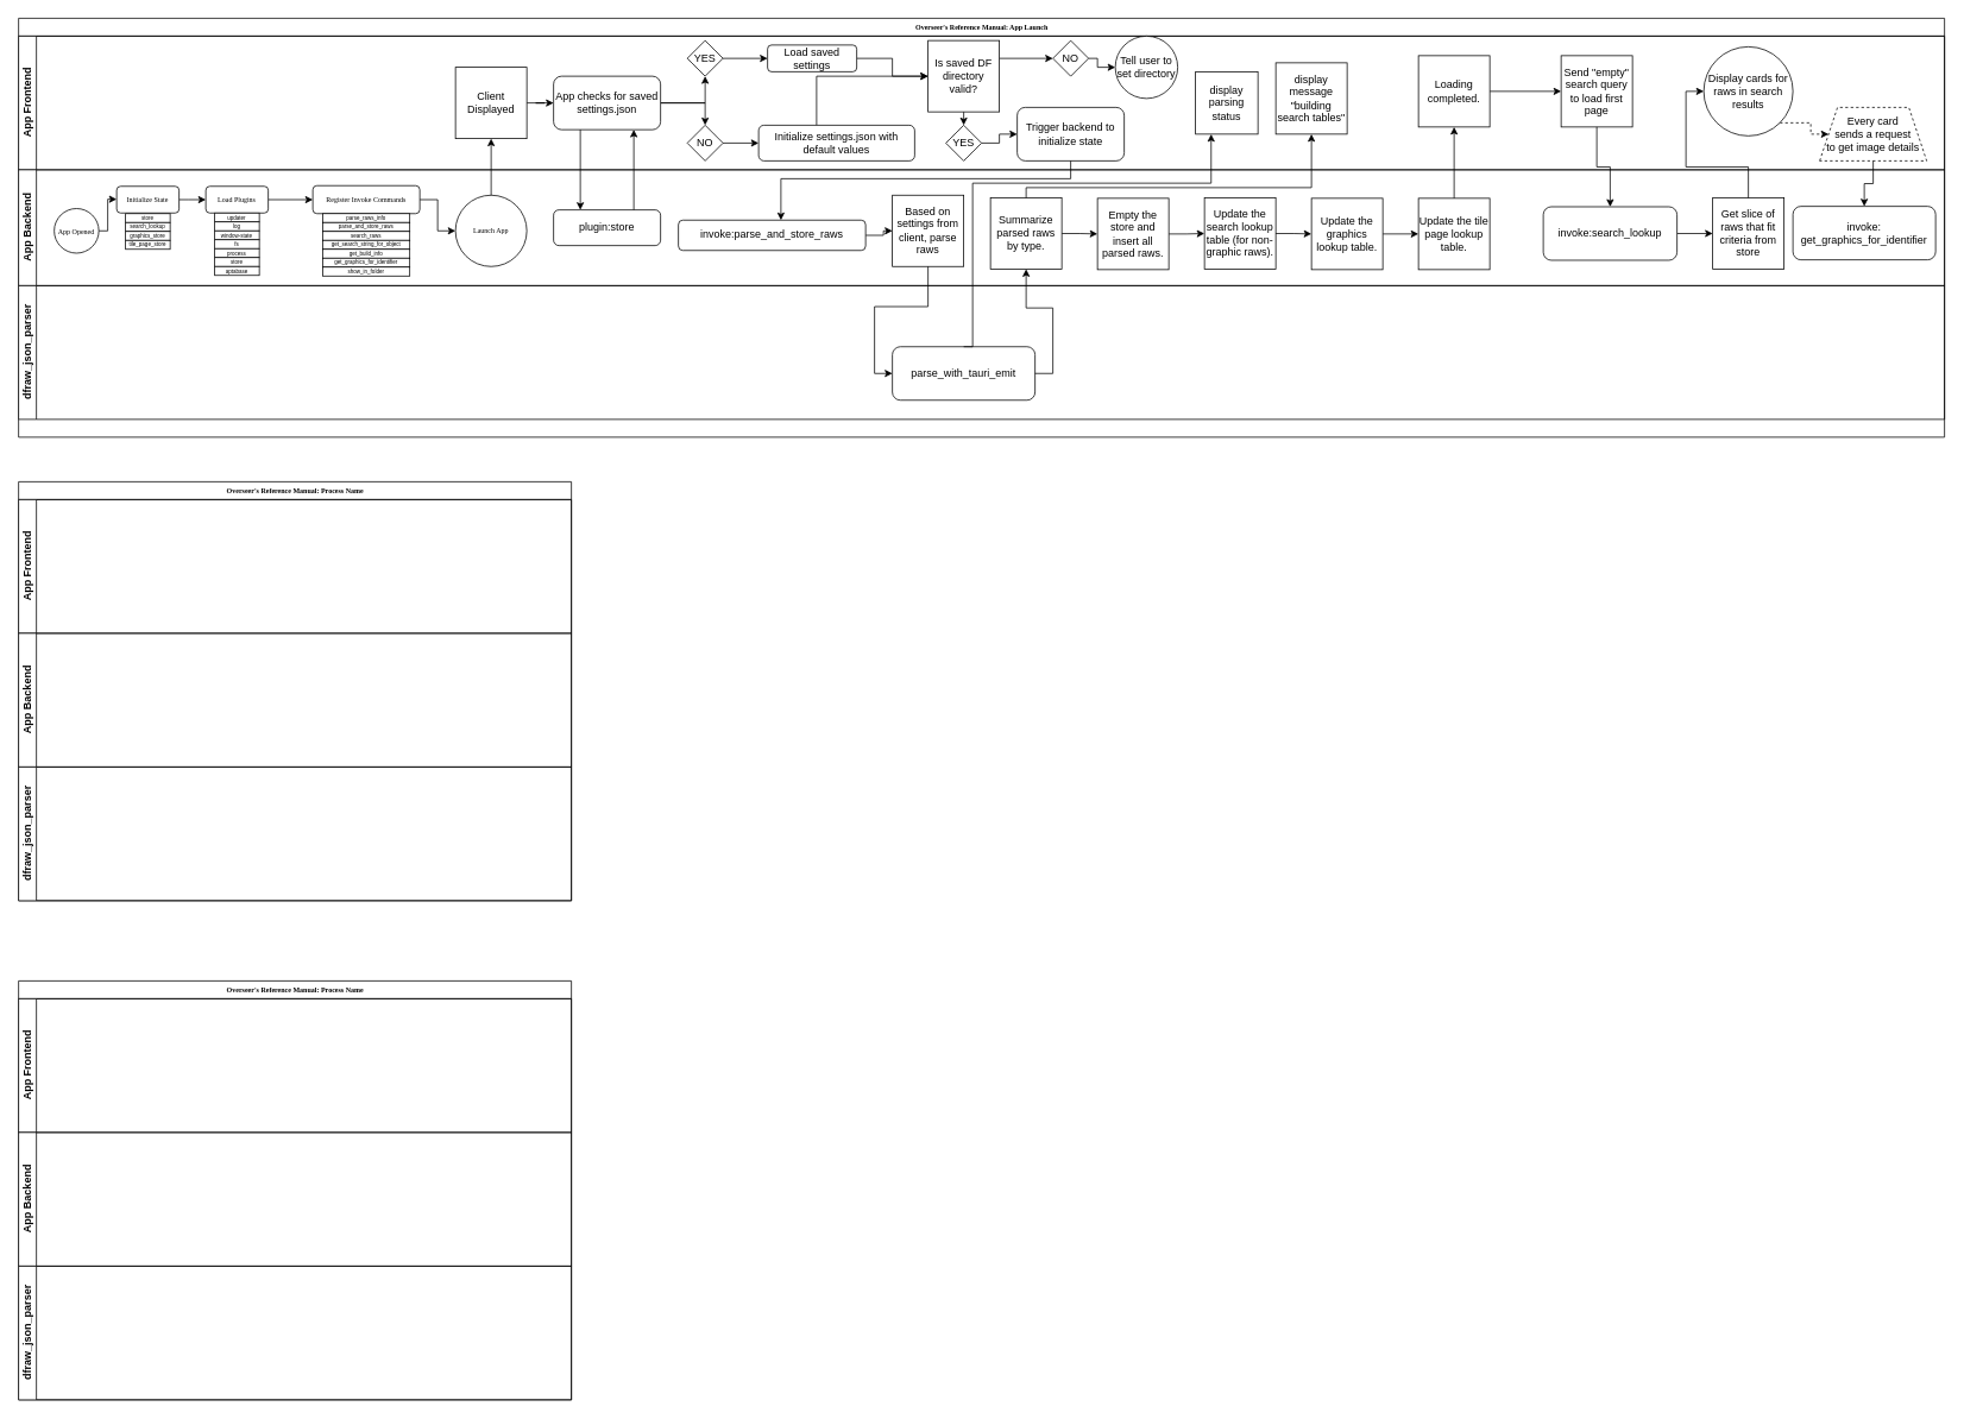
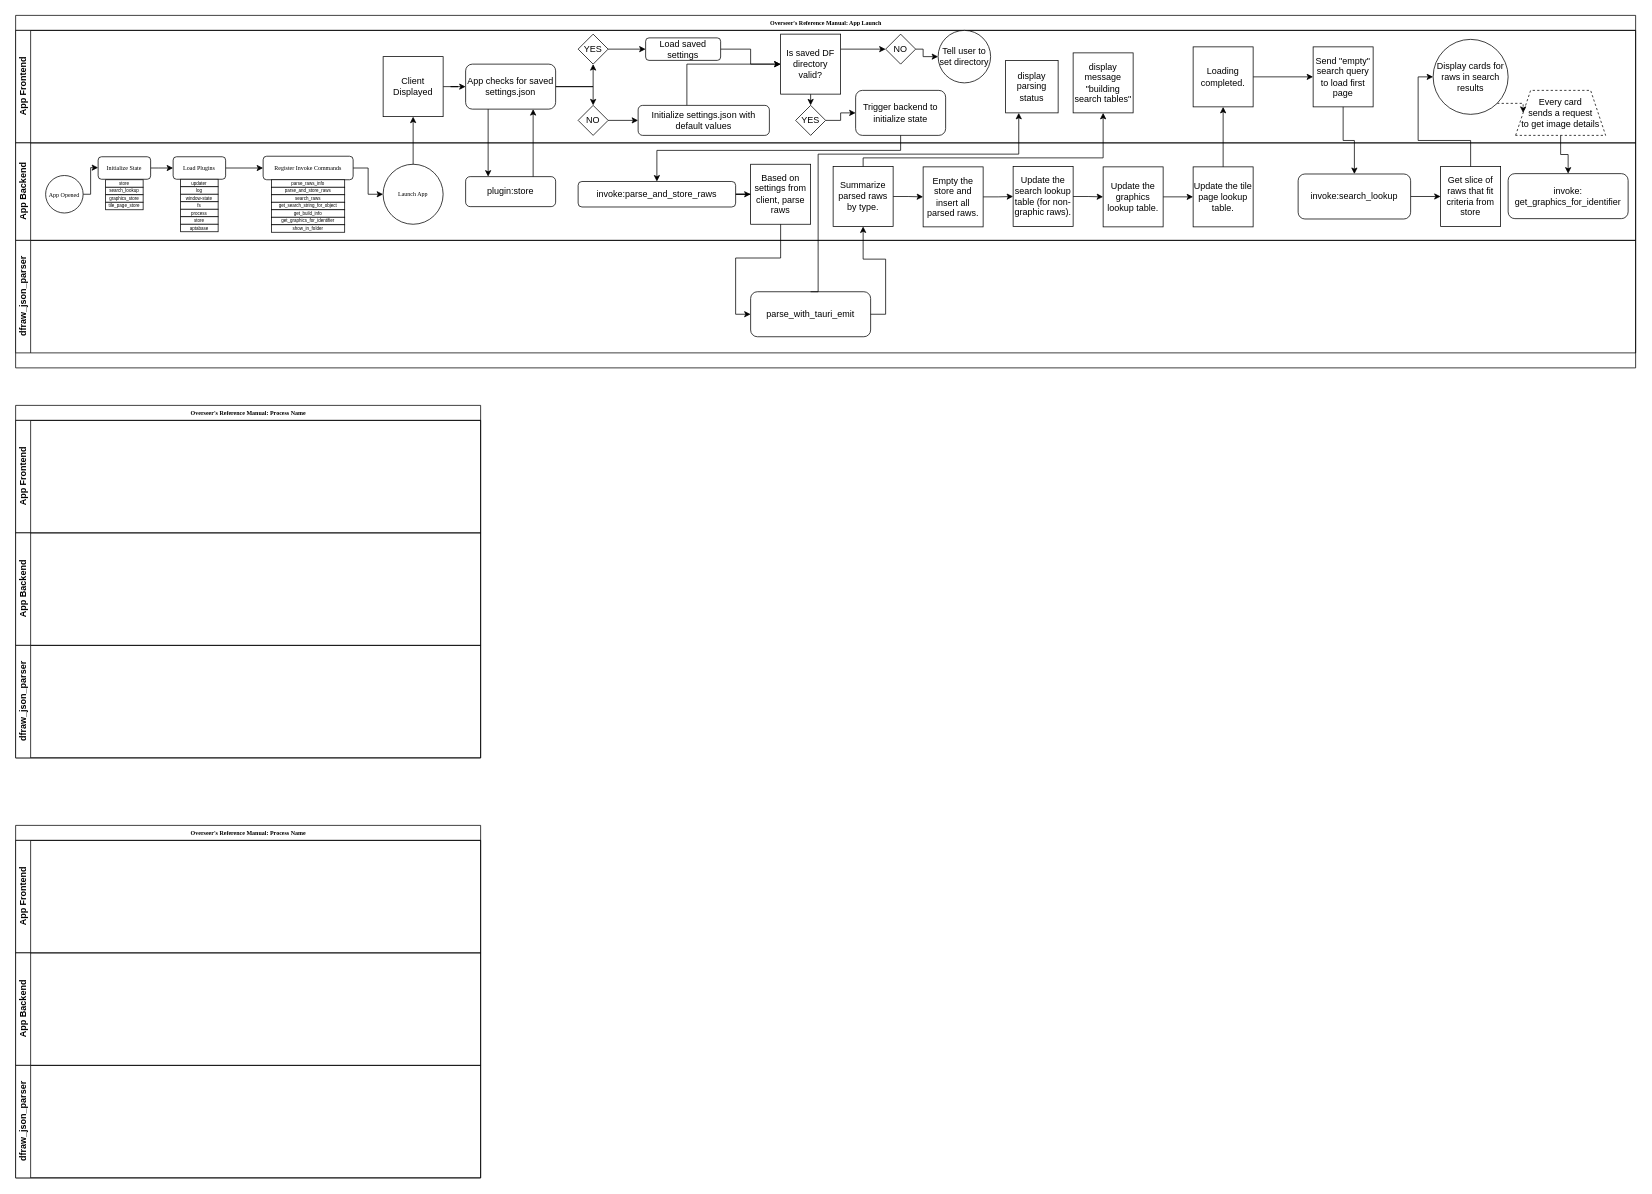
- <mxCell id="31" value="Every card&lt;br&gt;sends a request&lt;br&gt;to get image details" style="shape=trapezoid;perimeter=trapezoidPerimeter;whiteSpace=wrap;html=1;fixedSize=1;dashed=1;" vertex="1" parent="3"><mxGeometry x="2020" y="80" width="120" height="60" as="geometry" /></mxCell>
+ <mxCell id="31" value="Every card&lt;br&gt;sends a request&lt;br&gt;to get image details" style="shape=trapezoid;perimeter=trapezoidPerimeter;whiteSpace=wrap;html=1;fixedSize=1;dashed=1;" vertex="1" parent="3"><mxGeometry x="2000" y="80" width="120" height="60" as="geometry" /></mxCell>
- <mxCell id="62" value="invoke:parse_and_store_raws" style="rounded=1;whiteSpace=wrap;html=1;" vertex="1" parent="34"><mxGeometry x="740" y="56.49" width="210" height="34" as="geometry" /></mxCell>
+ <mxCell id="62" value="invoke:parse_and_store_raws" style="rounded=1;whiteSpace=wrap;html=1;" vertex="1" parent="34"><mxGeometry x="750" y="51.49" width="210" height="34" as="geometry" /></mxCell>
